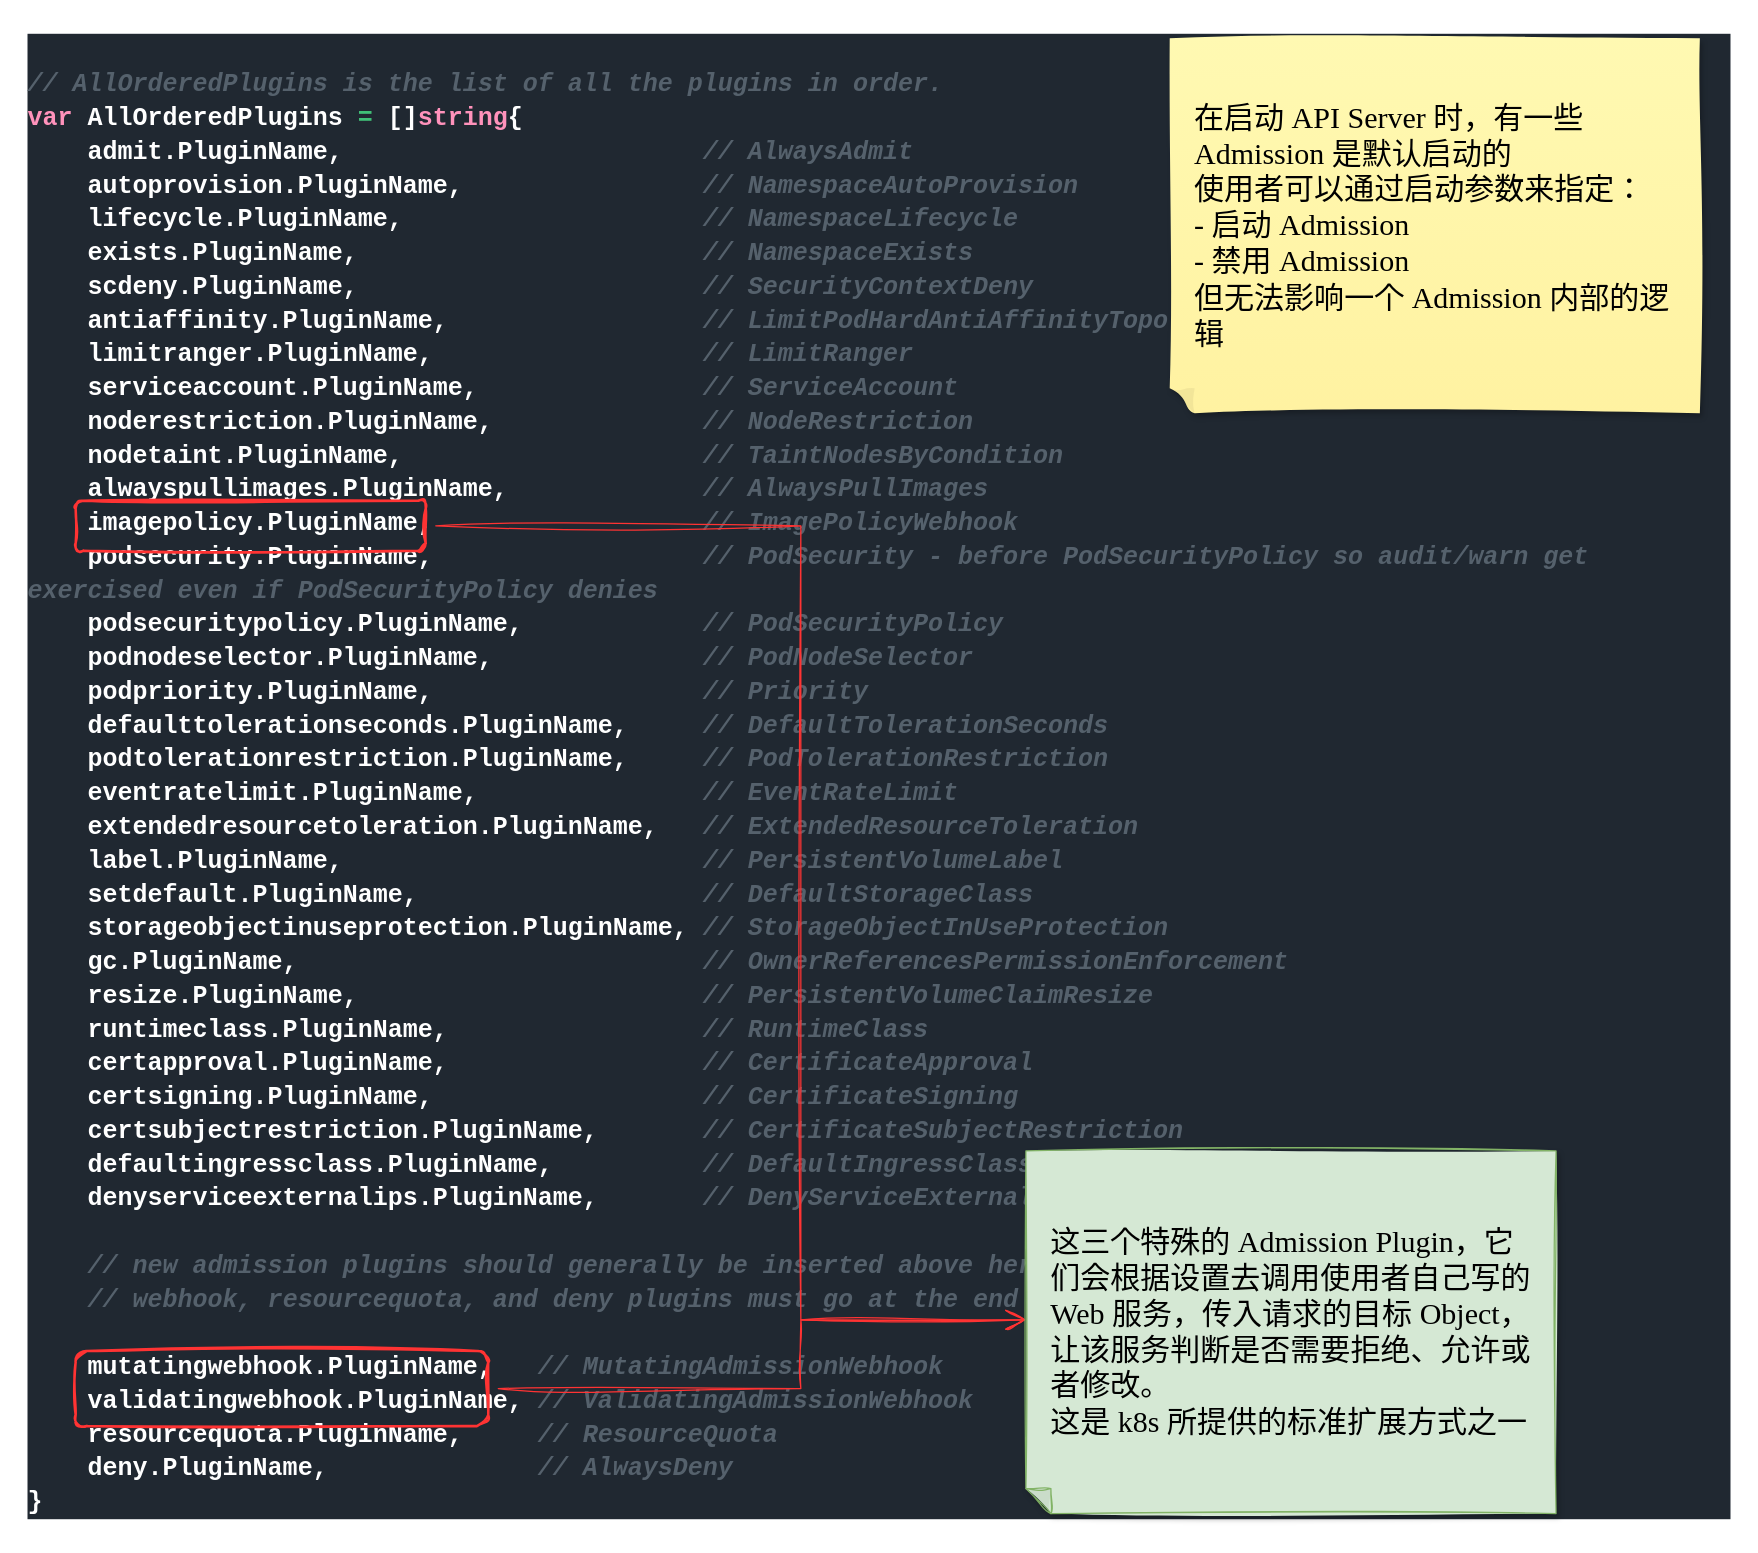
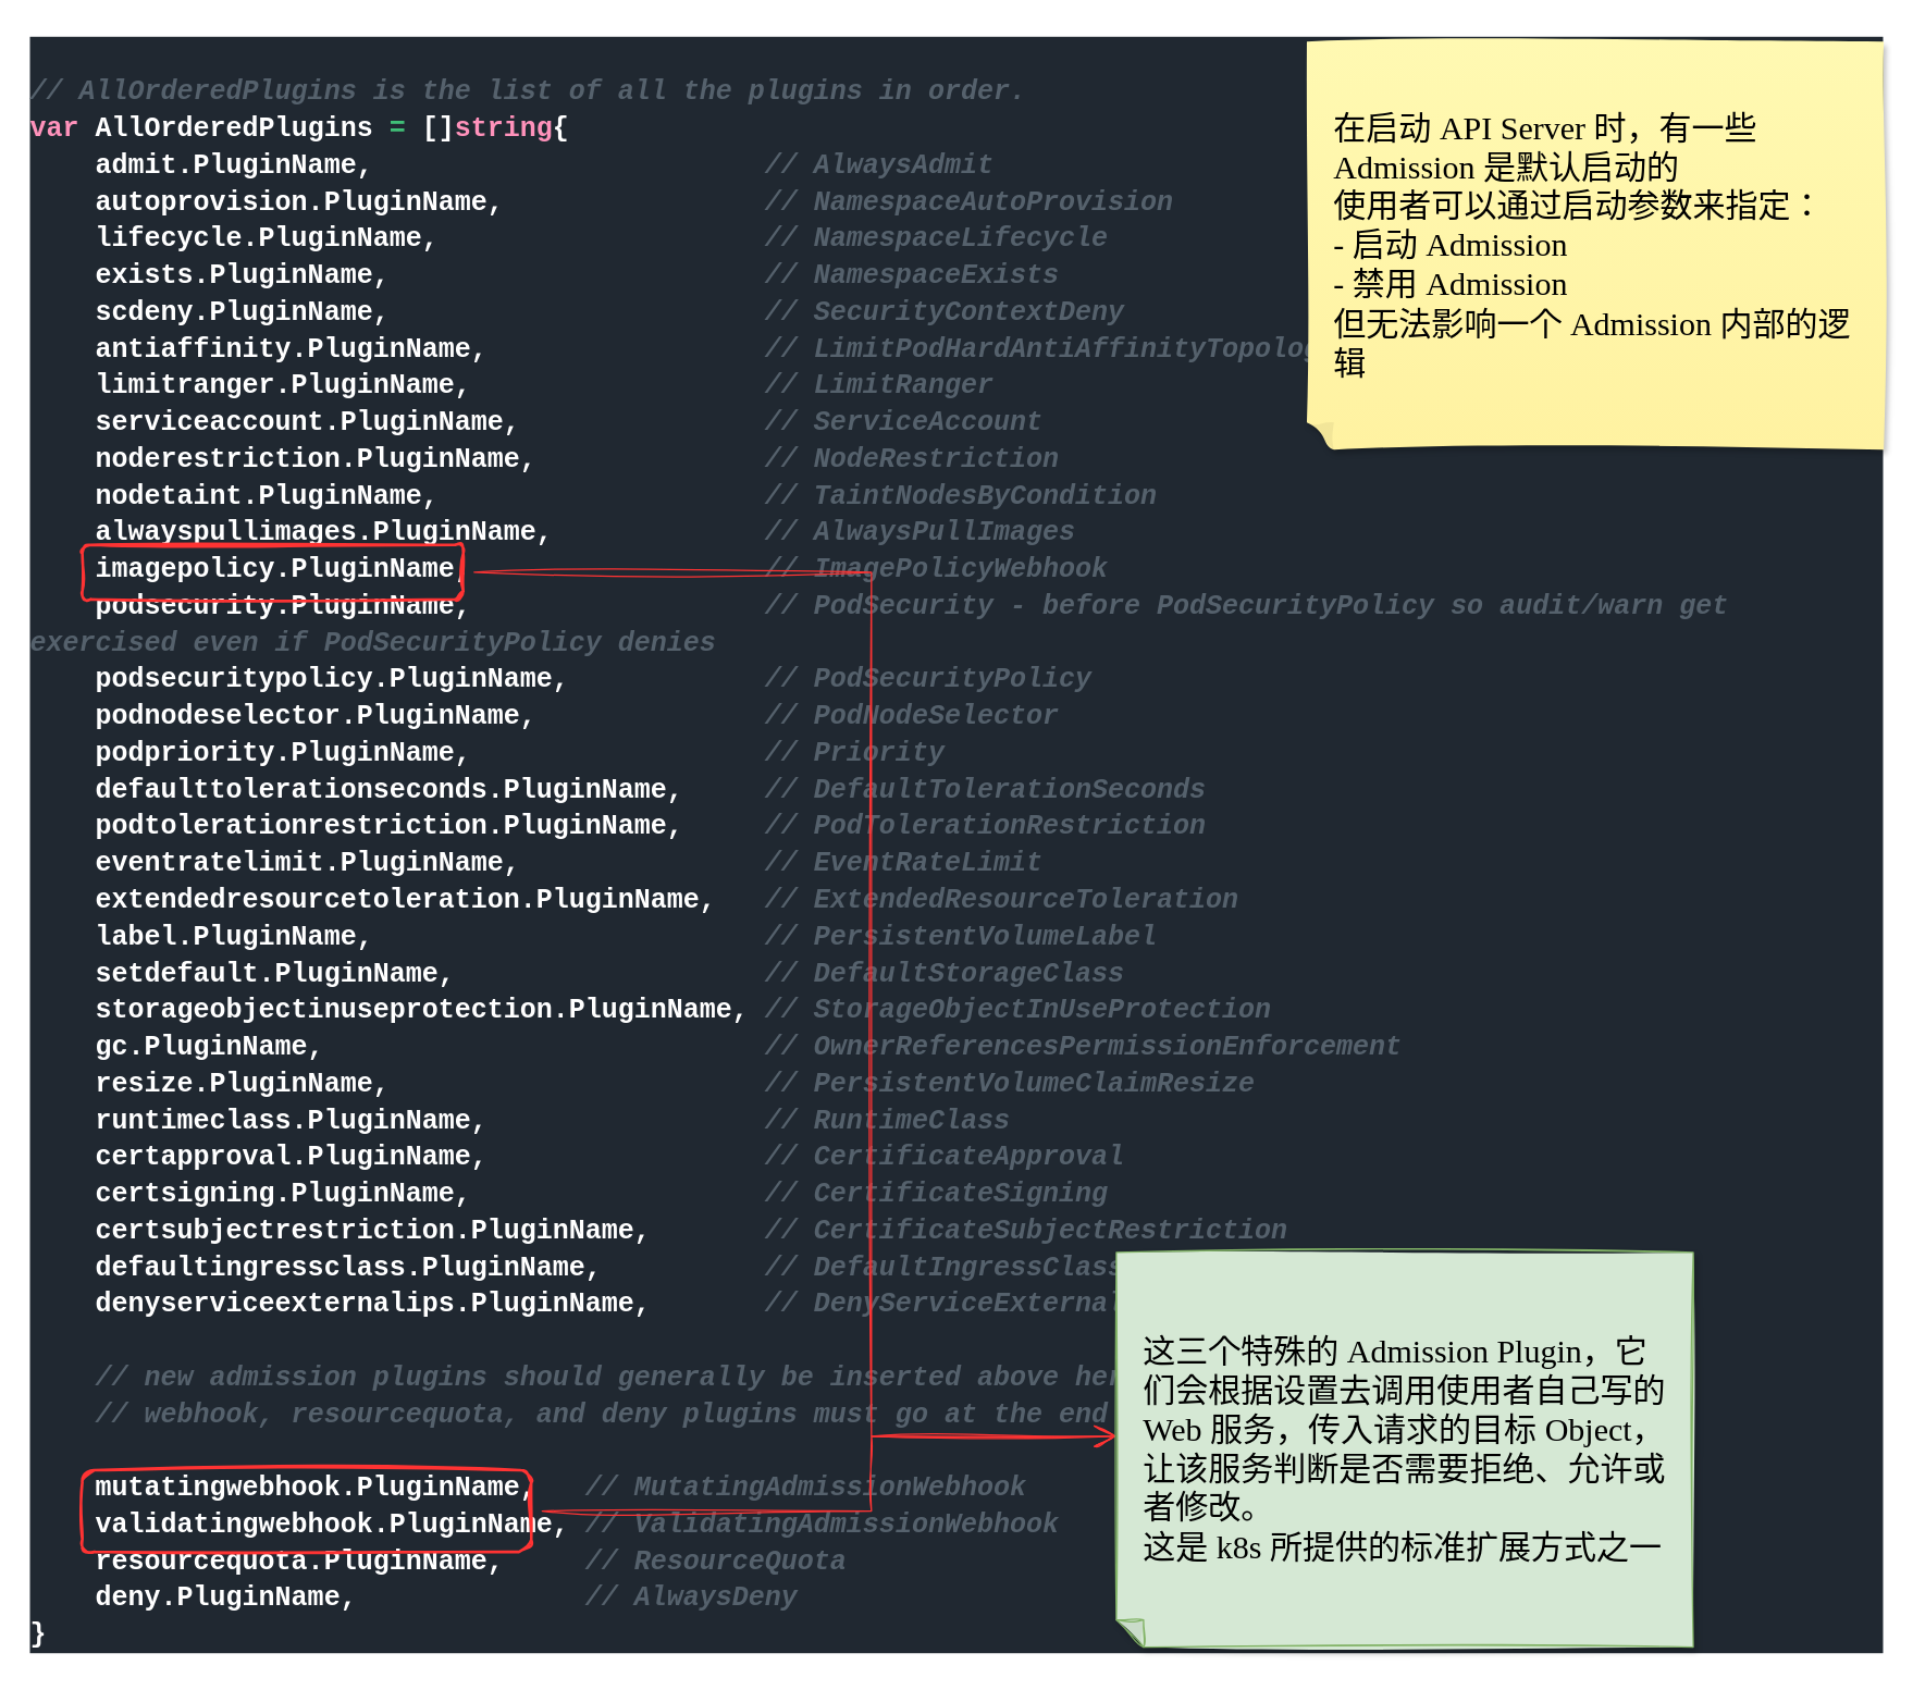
- <mxCell id="3" value="在启动 API Server 时，有一些 Admission 是默认启动的&lt;br style=&quot;font-size: 24px;&quot;&gt;使用者可以通过启动参数来指定：&lt;br style=&quot;font-size: 24px;&quot;&gt;- 启动 Admission&lt;br style=&quot;font-size: 24px;&quot;&gt;- 禁用 Admission&lt;br style=&quot;font-size: 24px;&quot;&gt;但无法影响一个 Admission 内部的逻辑" style="shape=note;whiteSpace=wrap;html=1;backgroundOutline=1;fontColor=#000000;darkOpacity=0.05;fillColor=#FFF9B2;strokeColor=none;fillStyle=solid;direction=west;gradientDirection=north;gradientColor=#FFF2A1;shadow=1;size=20;pointerEvents=1;hachureGap=4;fontFamily=Architects Daughter;fontSource=https%3A%2F%2Ffonts.googleapis.com%2Fcss%3Ffamily%3DArchitects%2BDaughter;fontSize=24;align=left;spacing=20;sketch=1;curveFitting=1;jiggle=2;" vertex="1" parent="1"><mxGeometry x="935" y="30" width="424" height="300" as="geometry" /></mxCell>
+ <mxCell id="3" value="在启动 API Server 时，有一些 Admission 是默认启动的&lt;br style=&quot;font-size: 24px;&quot;&gt;使用者可以通过启动参数来指定：&lt;br style=&quot;font-size: 24px;&quot;&gt;- 启动 Admission&lt;br style=&quot;font-size: 24px;&quot;&gt;- 禁用 Admission&lt;br style=&quot;font-size: 24px;&quot;&gt;但无法影响一个 Admission 内部的逻辑" style="shape=note;whiteSpace=wrap;html=1;backgroundOutline=1;fontColor=#000000;darkOpacity=0.05;fillColor=#FFF9B2;strokeColor=none;fillStyle=solid;direction=west;gradientDirection=north;gradientColor=#FFF2A1;shadow=1;size=20;pointerEvents=1;hachureGap=4;fontFamily=Architects Daughter;fontSource=https%3A%2F%2Ffonts.googleapis.com%2Fcss%3Ffamily%3DArchitects%2BDaughter;fontSize=24;align=left;spacing=20;sketch=1;curveFitting=1;jiggle=2;" vertex="1" parent="1"><mxGeometry x="960" y="30" width="424" height="300" as="geometry" /></mxCell>
